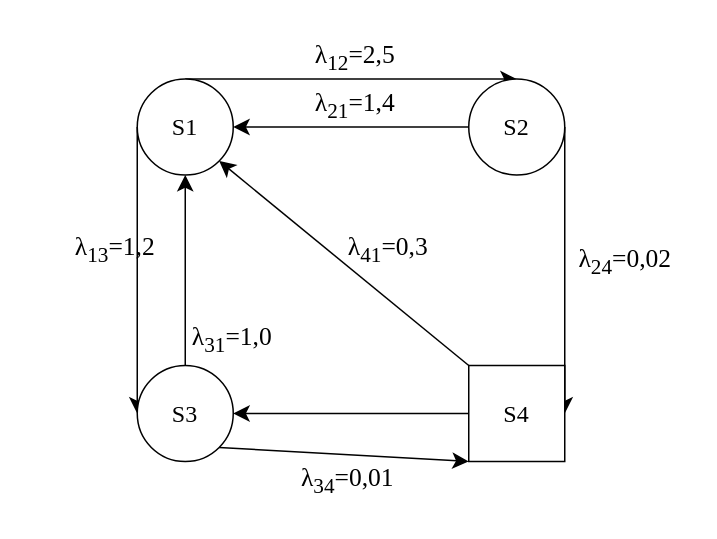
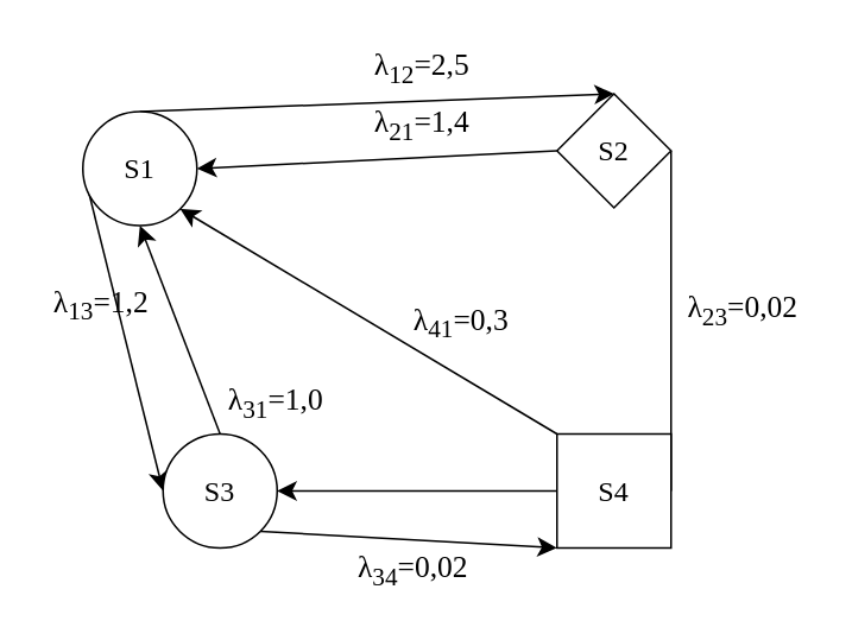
- <mxCell id="4" value="&lt;font face=&quot;Times New Roman&quot;&gt;S1&lt;/font&gt;" style="ellipse;whiteSpace=wrap;html=1;aspect=fixed;fontSize=16;" parent="1" vertex="1"><mxGeometry x="91" y="52" width="64" height="64" as="geometry" /></mxCell>
+ <mxCell id="4" value="&lt;font face=&quot;Times New Roman&quot;&gt;S1&lt;/font&gt;" style="ellipse;whiteSpace=wrap;html=1;aspect=fixed;fontSize=16;" parent="1" vertex="1"><mxGeometry x="46" y="62" width="64" height="64" as="geometry" /></mxCell>
- <mxCell id="7" value="&lt;font face=&quot;Times New Roman&quot;&gt;S2&lt;/font&gt;" style="ellipse;whiteSpace=wrap;html=1;aspect=fixed;fontSize=16;" parent="1" vertex="1"><mxGeometry x="312" y="52" width="64" height="64" as="geometry" /></mxCell>
+ <mxCell id="7" value="&lt;font face=&quot;Times New Roman&quot;&gt;S2&lt;/font&gt;" style="rhombus;whiteSpace=wrap;html=1;aspect=fixed;fontSize=16;" parent="1" vertex="1"><mxGeometry x="312" y="52" width="64" height="64" as="geometry" /></mxCell>
- <mxCell id="15" value="&lt;p style=&quot;margin: 0px; font-variant-numeric: normal; font-variant-east-asian: normal; font-variant-alternates: normal; font-kerning: auto; font-optical-sizing: auto; font-feature-settings: normal; font-variation-settings: normal; font-stretch: normal; line-height: normal; font-family: &amp;quot;Times New Roman&amp;quot;; text-align: start; font-size: 17px;&quot; class=&quot;p1&quot;&gt;λ&lt;span style=&quot;font-variant-numeric: normal; font-variant-east-asian: normal; font-variant-alternates: normal; font-kerning: auto; font-optical-sizing: auto; font-feature-settings: normal; font-variation-settings: normal; font-stretch: normal; line-height: normal;&quot; class=&quot;s1&quot;&gt;&lt;sub&gt;13&lt;/sub&gt;&lt;/span&gt;=1,2&lt;/p&gt;" style="text;html=1;align=center;verticalAlign=middle;resizable=0;points=[];autosize=1;strokeColor=none;fillColor=none;fontSize=16;" parent="1" vertex="1"><mxGeometry x="40" y="148" width="71" height="35" as="geometry" /></mxCell>
+ <mxCell id="15" value="&lt;p style=&quot;margin: 0px; font-variant-numeric: normal; font-variant-east-asian: normal; font-variant-alternates: normal; font-kerning: auto; font-optical-sizing: auto; font-feature-settings: normal; font-variation-settings: normal; font-stretch: normal; line-height: normal; font-family: &amp;quot;Times New Roman&amp;quot;; text-align: start; font-size: 17px;&quot; class=&quot;p1&quot;&gt;λ&lt;span style=&quot;font-variant-numeric: normal; font-variant-east-asian: normal; font-variant-alternates: normal; font-kerning: auto; font-optical-sizing: auto; font-feature-settings: normal; font-variation-settings: normal; font-stretch: normal; line-height: normal;&quot; class=&quot;s1&quot;&gt;&lt;sub&gt;13&lt;/sub&gt;&lt;/span&gt;=1,2&lt;/p&gt;" style="text;html=1;align=center;verticalAlign=middle;resizable=0;points=[];autosize=1;strokeColor=none;fillColor=none;fontSize=16;" parent="1" vertex="1"><mxGeometry x="20" y="153" width="71" height="35" as="geometry" /></mxCell>
- <mxCell id="20" value="&lt;p style=&quot;margin: 0px; font-variant-numeric: normal; font-variant-east-asian: normal; font-variant-alternates: normal; font-kerning: auto; font-optical-sizing: auto; font-feature-settings: normal; font-variation-settings: normal; font-stretch: normal; line-height: normal; font-family: &amp;quot;Times New Roman&amp;quot;; text-align: start; font-size: 17px;&quot; class=&quot;p1&quot;&gt;λ&lt;span style=&quot;font-variant-numeric: normal; font-variant-east-asian: normal; font-variant-alternates: normal; font-kerning: auto; font-optical-sizing: auto; font-feature-settings: normal; font-variation-settings: normal; font-stretch: normal; line-height: normal;&quot; class=&quot;s1&quot;&gt;&lt;sub&gt;41&lt;/sub&gt;&lt;/span&gt;=0,3&lt;/p&gt;" style="text;html=1;align=center;verticalAlign=middle;resizable=0;points=[];autosize=1;strokeColor=none;fillColor=none;fontSize=16;" parent="1" vertex="1"><mxGeometry x="222" y="148" width="71" height="35" as="geometry" /></mxCell>
+ <mxCell id="20" value="&lt;p style=&quot;margin: 0px; font-variant-numeric: normal; font-variant-east-asian: normal; font-variant-alternates: normal; font-kerning: auto; font-optical-sizing: auto; font-feature-settings: normal; font-variation-settings: normal; font-stretch: normal; line-height: normal; font-family: &amp;quot;Times New Roman&amp;quot;; text-align: start; font-size: 17px;&quot; class=&quot;p1&quot;&gt;λ&lt;span style=&quot;font-variant-numeric: normal; font-variant-east-asian: normal; font-variant-alternates: normal; font-kerning: auto; font-optical-sizing: auto; font-feature-settings: normal; font-variation-settings: normal; font-stretch: normal; line-height: normal;&quot; class=&quot;s1&quot;&gt;&lt;sub&gt;41&lt;/sub&gt;&lt;/span&gt;=0,3&lt;/p&gt;" style="text;html=1;align=center;verticalAlign=middle;resizable=0;points=[];autosize=1;strokeColor=none;fillColor=none;fontSize=16;" parent="1" vertex="1"><mxGeometry x="222" y="163" width="71" height="35" as="geometry" /></mxCell>
- <mxCell id="18" value="&lt;p style=&quot;margin: 0px; font-variant-numeric: normal; font-variant-east-asian: normal; font-variant-alternates: normal; font-kerning: auto; font-optical-sizing: auto; font-feature-settings: normal; font-variation-settings: normal; font-stretch: normal; line-height: normal; font-family: &amp;quot;Times New Roman&amp;quot;; text-align: start; font-size: 17px;&quot; class=&quot;p1&quot;&gt;λ&lt;span style=&quot;font-variant-numeric: normal; font-variant-east-asian: normal; font-variant-alternates: normal; font-kerning: auto; font-optical-sizing: auto; font-feature-settings: normal; font-variation-settings: normal; font-stretch: normal; line-height: normal;&quot; class=&quot;s1&quot;&gt;&lt;sub&gt;24&lt;/sub&gt;&lt;/span&gt;=0,02&lt;/p&gt;" style="text;html=1;align=center;verticalAlign=middle;resizable=0;points=[];autosize=1;strokeColor=none;fillColor=none;fontSize=16;" parent="1" vertex="1"><mxGeometry x="376" y="156" width="80" height="35" as="geometry" /></mxCell>
+ <mxCell id="18" value="&lt;p style=&quot;margin: 0px; font-variant-numeric: normal; font-variant-east-asian: normal; font-variant-alternates: normal; font-kerning: auto; font-optical-sizing: auto; font-feature-settings: normal; font-variation-settings: normal; font-stretch: normal; line-height: normal; font-family: &amp;quot;Times New Roman&amp;quot;; text-align: start; font-size: 17px;&quot; class=&quot;p1&quot;&gt;λ&lt;span style=&quot;font-variant-numeric: normal; font-variant-east-asian: normal; font-variant-alternates: normal; font-kerning: auto; font-optical-sizing: auto; font-feature-settings: normal; font-variation-settings: normal; font-stretch: normal; line-height: normal;&quot; class=&quot;s1&quot;&gt;&lt;sub&gt;23&lt;/sub&gt;&lt;/span&gt;=0,02&lt;/p&gt;" style="text;html=1;align=center;verticalAlign=middle;resizable=0;points=[];autosize=1;strokeColor=none;fillColor=none;fontSize=16;" parent="1" vertex="1"><mxGeometry x="376" y="156" width="80" height="35" as="geometry" /></mxCell>
- <mxCell id="6" style="edgeStyle=none;curved=1;rounded=0;orthogonalLoop=1;jettySize=auto;html=1;exitX=1;exitY=0.5;exitDx=0;exitDy=0;entryX=1;entryY=0.5;entryDx=0;entryDy=0;fontSize=12;startSize=8;endSize=8;" parent="1" source="7" target="13" edge="1"><mxGeometry relative="1" as="geometry" /></mxCell>
+ <mxCell id="6" style="edgeStyle=none;curved=1;rounded=0;orthogonalLoop=1;jettySize=auto;html=1;exitX=1;exitY=0.5;exitDx=0;exitDy=0;entryX=1;entryY=0.5;entryDx=0;entryDy=0;fontSize=12;startSize=8;endSize=8;endArrow=none;" parent="1" source="7" target="13" edge="1"><mxGeometry relative="1" as="geometry" /></mxCell>
- <mxCell id="19" value="&lt;p style=&quot;margin: 0px; font-variant-numeric: normal; font-variant-east-asian: normal; font-variant-alternates: normal; font-kerning: auto; font-optical-sizing: auto; font-feature-settings: normal; font-variation-settings: normal; font-stretch: normal; line-height: normal; font-family: &amp;quot;Times New Roman&amp;quot;; text-align: start; font-size: 17px;&quot; class=&quot;p1&quot;&gt;λ&lt;span style=&quot;font-variant-numeric: normal; font-variant-east-asian: normal; font-variant-alternates: normal; font-kerning: auto; font-optical-sizing: auto; font-feature-settings: normal; font-variation-settings: normal; font-stretch: normal; line-height: normal;&quot; class=&quot;s1&quot;&gt;&lt;sub&gt;34&lt;/sub&gt;&lt;/span&gt;=0,01&lt;/p&gt;" style="text;html=1;align=center;verticalAlign=middle;resizable=0;points=[];autosize=1;strokeColor=none;fillColor=none;fontSize=16;" parent="1" vertex="1"><mxGeometry x="191" y="302" width="80" height="35" as="geometry" /></mxCell>
+ <mxCell id="19" value="&lt;p style=&quot;margin: 0px; font-variant-numeric: normal; font-variant-east-asian: normal; font-variant-alternates: normal; font-kerning: auto; font-optical-sizing: auto; font-feature-settings: normal; font-variation-settings: normal; font-stretch: normal; line-height: normal; font-family: &amp;quot;Times New Roman&amp;quot;; text-align: start; font-size: 17px;&quot; class=&quot;p1&quot;&gt;λ&lt;span style=&quot;font-variant-numeric: normal; font-variant-east-asian: normal; font-variant-alternates: normal; font-kerning: auto; font-optical-sizing: auto; font-feature-settings: normal; font-variation-settings: normal; font-stretch: normal; line-height: normal;&quot; class=&quot;s1&quot;&gt;&lt;sub&gt;34&lt;/sub&gt;&lt;/span&gt;=0,02&lt;/p&gt;" style="text;html=1;align=center;verticalAlign=middle;resizable=0;points=[];autosize=1;strokeColor=none;fillColor=none;fontSize=16;" parent="1" vertex="1"><mxGeometry x="191" y="302" width="80" height="35" as="geometry" /></mxCell>
